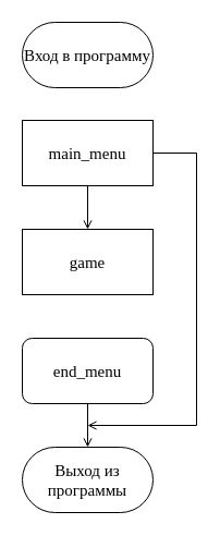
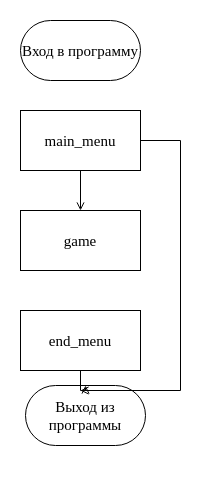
- <mxCell id="9" value="&lt;font style=&quot;font-size: 15px;&quot; face=&quot;Times New Roman&quot;&gt;end_menu&lt;/font&gt;" style="whiteSpace=wrap;html=1;rounded=1;" parent="1" vertex="1"><mxGeometry x="20" y="310" width="120" height="60" as="geometry" /></mxCell>
+ <mxCell id="9" value="&lt;font style=&quot;font-size: 15px;&quot; face=&quot;Times New Roman&quot;&gt;end_menu&lt;/font&gt;" style="rounded=0;whiteSpace=wrap;html=1;" parent="1" vertex="1"><mxGeometry x="20" y="310" width="120" height="60" as="geometry" /></mxCell>
- <mxCell id="3" value="&lt;font face=&quot;Times New Roman&quot; style=&quot;font-size: 15px;&quot;&gt;Выход из программы&lt;/font&gt;" style="rounded=1;whiteSpace=wrap;html=1;arcSize=50;" parent="1" vertex="1"><mxGeometry x="20" y="410" width="120" height="60" as="geometry" /></mxCell>
+ <mxCell id="3" value="&lt;font face=&quot;Times New Roman&quot; style=&quot;font-size: 15px;&quot;&gt;Выход из программы&lt;/font&gt;" style="rounded=1;whiteSpace=wrap;html=1;arcSize=50;" parent="1" vertex="1"><mxGeometry x="25" y="385" width="120" height="60" as="geometry" /></mxCell>
